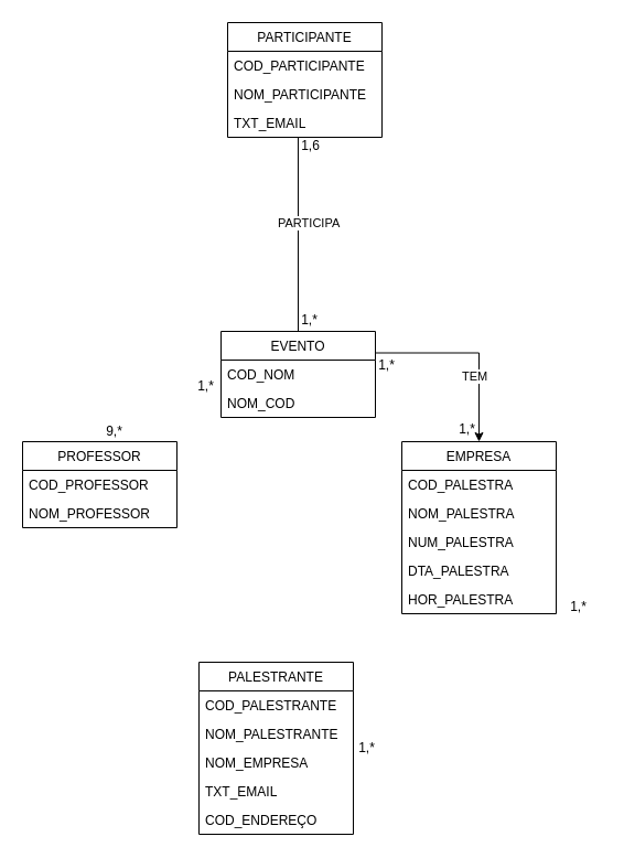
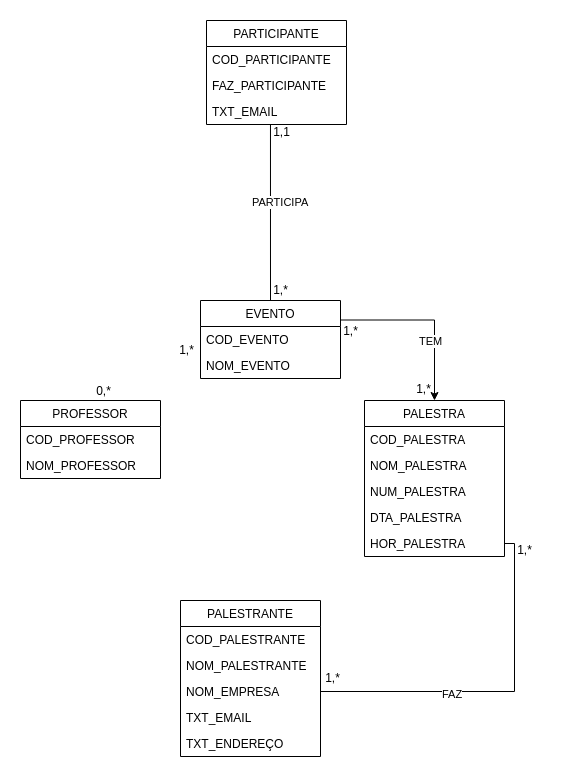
- <mxCell id="13" value="NOM_PARTICIPANTE" style="text;strokeColor=none;fillColor=none;align=left;verticalAlign=top;spacingLeft=4;spacingRight=4;overflow=hidden;rotatable=0;points=[[0,0.5],[1,0.5]];portConstraint=eastwest;" vertex="1" parent="11"><mxGeometry y="52" width="140" height="26" as="geometry" /></mxCell>
+ <mxCell id="13" value="FAZ_PARTICIPANTE" style="text;strokeColor=none;fillColor=none;align=left;verticalAlign=top;spacingLeft=4;spacingRight=4;overflow=hidden;rotatable=0;points=[[0,0.5],[1,0.5]];portConstraint=eastwest;" vertex="1" parent="11"><mxGeometry y="52" width="140" height="26" as="geometry" /></mxCell>
- <mxCell id="36" value="1,6" style="text;html=1;align=center;verticalAlign=middle;resizable=0;points=[];autosize=1;strokeColor=none;fillColor=none;" vertex="1" parent="1"><mxGeometry x="261" y="117" width="40" height="30" as="geometry" /></mxCell>
+ <mxCell id="36" value="1,1" style="text;html=1;align=center;verticalAlign=middle;resizable=0;points=[];autosize=1;strokeColor=none;fillColor=none;" vertex="1" parent="1"><mxGeometry x="261" y="117" width="40" height="30" as="geometry" /></mxCell>
- <mxCell id="3" value="COD_NOM    " style="text;strokeColor=none;fillColor=none;align=left;verticalAlign=top;spacingLeft=4;spacingRight=4;overflow=hidden;rotatable=0;points=[[0,0.5],[1,0.5]];portConstraint=eastwest;" vertex="1" parent="2"><mxGeometry y="26" width="140" height="26" as="geometry" /></mxCell>
+ <mxCell id="3" value="COD_EVENTO    " style="text;strokeColor=none;fillColor=none;align=left;verticalAlign=top;spacingLeft=4;spacingRight=4;overflow=hidden;rotatable=0;points=[[0,0.5],[1,0.5]];portConstraint=eastwest;" vertex="1" parent="2"><mxGeometry y="26" width="140" height="26" as="geometry" /></mxCell>
- <mxCell id="4" value="NOM_COD" style="text;strokeColor=none;fillColor=none;align=left;verticalAlign=top;spacingLeft=4;spacingRight=4;overflow=hidden;rotatable=0;points=[[0,0.5],[1,0.5]];portConstraint=eastwest;" vertex="1" parent="2"><mxGeometry y="52" width="140" height="26" as="geometry" /></mxCell>
+ <mxCell id="4" value="NOM_EVENTO" style="text;strokeColor=none;fillColor=none;align=left;verticalAlign=top;spacingLeft=4;spacingRight=4;overflow=hidden;rotatable=0;points=[[0,0.5],[1,0.5]];portConstraint=eastwest;" vertex="1" parent="2"><mxGeometry y="52" width="140" height="26" as="geometry" /></mxCell>
- <mxCell id="24" value="9,*" style="text;html=1;align=center;verticalAlign=middle;resizable=0;points=[];autosize=1;strokeColor=none;fillColor=none;" vertex="1" parent="1"><mxGeometry x="83" y="376" width="40" height="30" as="geometry" /></mxCell>
+ <mxCell id="24" value="0,*" style="text;html=1;align=center;verticalAlign=middle;resizable=0;points=[];autosize=1;strokeColor=none;fillColor=none;" vertex="1" parent="1"><mxGeometry x="83" y="376" width="40" height="30" as="geometry" /></mxCell>
- <mxCell id="5" value="EMPRESA" style="swimlane;fontStyle=0;childLayout=stackLayout;horizontal=1;startSize=26;fillColor=none;horizontalStack=0;resizeParent=1;resizeParentMax=0;resizeLast=0;collapsible=1;marginBottom=0;" vertex="1" parent="1"><mxGeometry x="364" y="400" width="140" height="156" as="geometry" /></mxCell>
+ <mxCell id="5" value="PALESTRA" style="swimlane;fontStyle=0;childLayout=stackLayout;horizontal=1;startSize=26;fillColor=none;horizontalStack=0;resizeParent=1;resizeParentMax=0;resizeLast=0;collapsible=1;marginBottom=0;" vertex="1" parent="1"><mxGeometry x="364" y="400" width="140" height="156" as="geometry" /></mxCell>
+ <mxCell id="30" value="" style="endArrow=none;html=1;edgeStyle=orthogonalEdgeStyle;rounded=0;exitX=1;exitY=0.5;exitDx=0;exitDy=0;entryX=1;entryY=0.5;entryDx=0;entryDy=0;" edge="1" parent="1" source="18" target="10"><mxGeometry relative="1" as="geometry"><mxPoint x="270" y="470" as="sourcePoint" /><mxPoint x="450" y="570" as="targetPoint" /></mxGeometry></mxCell>
+ <mxCell id="31" value="FAZ" style="edgeLabel;resizable=0;html=1;align=left;verticalAlign=bottom;" connectable="0" vertex="1" parent="30"><mxGeometry x="-1" relative="1" as="geometry"><mxPoint x="120" y="11" as="offset" /></mxGeometry></mxCell>
- <mxCell id="20" value="COD_ENDEREÇO" style="text;strokeColor=none;fillColor=none;align=left;verticalAlign=top;spacingLeft=4;spacingRight=4;overflow=hidden;rotatable=0;points=[[0,0.5],[1,0.5]];portConstraint=eastwest;" vertex="1" parent="15"><mxGeometry y="130" width="140" height="26" as="geometry" /></mxCell>
+ <mxCell id="20" value="TXT_ENDEREÇO" style="text;strokeColor=none;fillColor=none;align=left;verticalAlign=top;spacingLeft=4;spacingRight=4;overflow=hidden;rotatable=0;points=[[0,0.5],[1,0.5]];portConstraint=eastwest;" vertex="1" parent="15"><mxGeometry y="130" width="140" height="26" as="geometry" /></mxCell>
